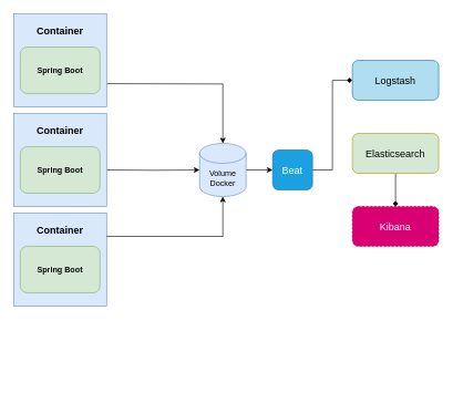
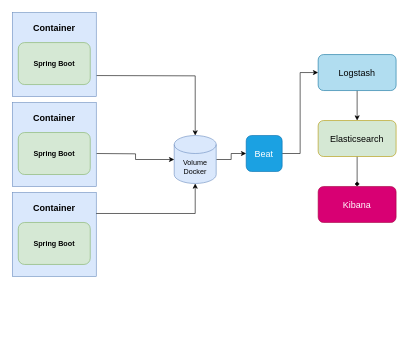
- <mxCell id="19" style="edgeStyle=orthogonalEdgeStyle;rounded=0;orthogonalLoop=1;jettySize=auto;html=1;entryX=0;entryY=0.5;entryDx=0;entryDy=0;fontSize=15;endArrow=diamond;" edge="1" parent="1" source="20" target="22"><mxGeometry relative="1" as="geometry" /></mxCell>
+ <mxCell id="19" style="edgeStyle=orthogonalEdgeStyle;rounded=0;orthogonalLoop=1;jettySize=auto;html=1;entryX=0;entryY=0.5;entryDx=0;entryDy=0;fontSize=15;" edge="1" parent="1" source="20" target="22"><mxGeometry relative="1" as="geometry" /></mxCell>
+ <mxCell id="21" style="edgeStyle=orthogonalEdgeStyle;rounded=0;orthogonalLoop=1;jettySize=auto;html=1;entryX=0.5;entryY=0;entryDx=0;entryDy=0;fontSize=15;" edge="1" parent="1" source="22" target="24"><mxGeometry relative="1" as="geometry" /></mxCell>
- <mxCell id="3" value="Volume Docker" style="shape=cylinder3;whiteSpace=wrap;html=1;boundedLbl=1;backgroundOutline=1;size=15;fillColor=#dae8fc;strokeColor=#6c8ebf;" vertex="1" parent="1"><mxGeometry x="300" y="215" width="70" height="80" as="geometry" /></mxCell>
+ <mxCell id="3" value="Volume Docker" style="shape=cylinder3;whiteSpace=wrap;html=1;boundedLbl=1;backgroundOutline=1;size=15;fillColor=#dae8fc;strokeColor=#6c8ebf;" vertex="1" parent="1"><mxGeometry x="290" y="225" width="70" height="80" as="geometry" /></mxCell>
- <mxCell id="25" value="Kibana" style="rounded=1;whiteSpace=wrap;html=1;fontSize=15;fillColor=#d80073;fontColor=#ffffff;strokeColor=#A50040;dashed=1;" vertex="1" parent="1"><mxGeometry x="530" y="310" width="130" height="60" as="geometry" /></mxCell>
+ <mxCell id="25" value="Kibana" style="rounded=1;whiteSpace=wrap;html=1;fontSize=15;fillColor=#d80073;fontColor=#ffffff;strokeColor=#A50040;" vertex="1" parent="1"><mxGeometry x="530" y="310" width="130" height="60" as="geometry" /></mxCell>
